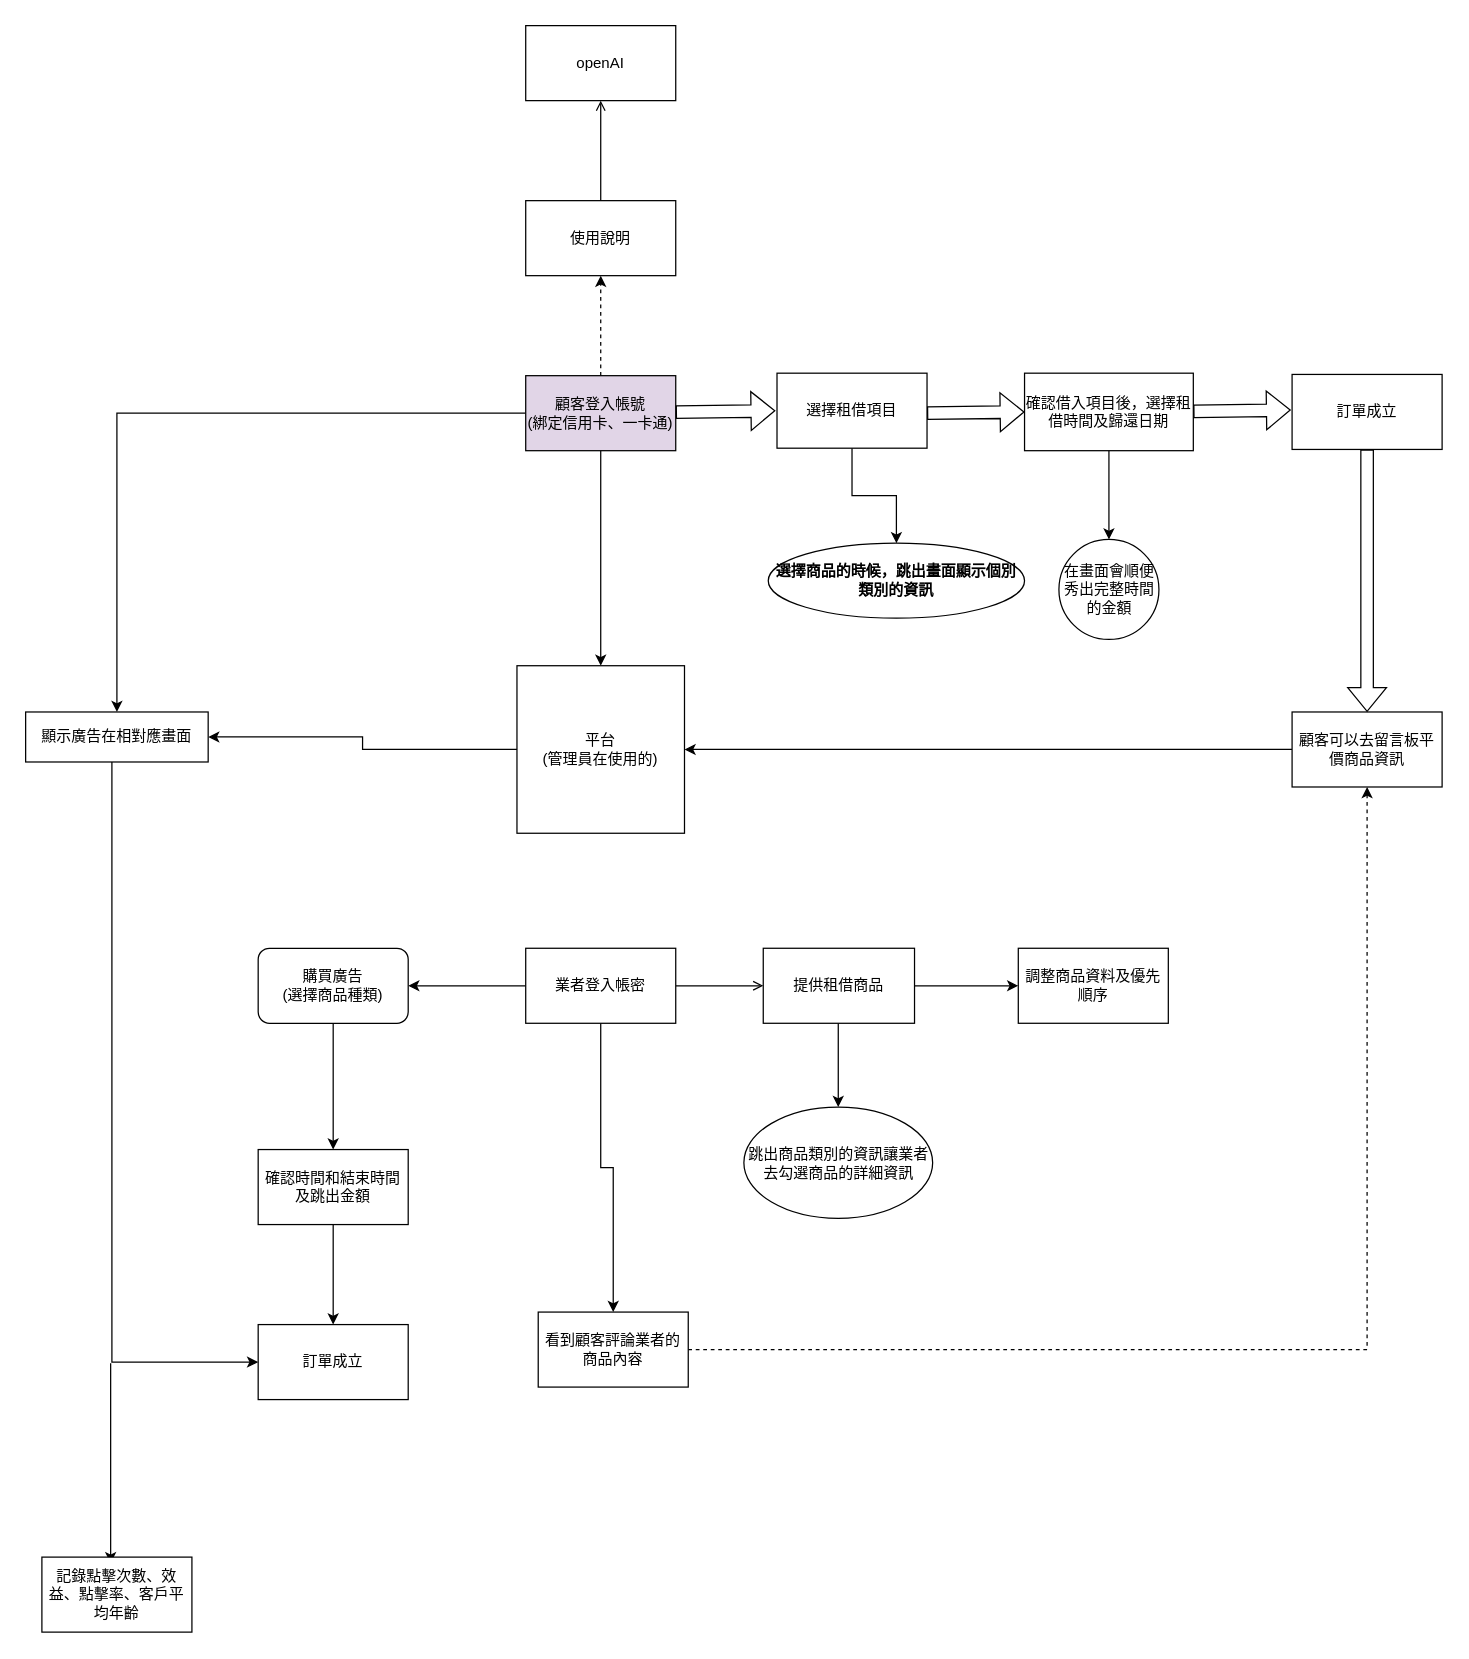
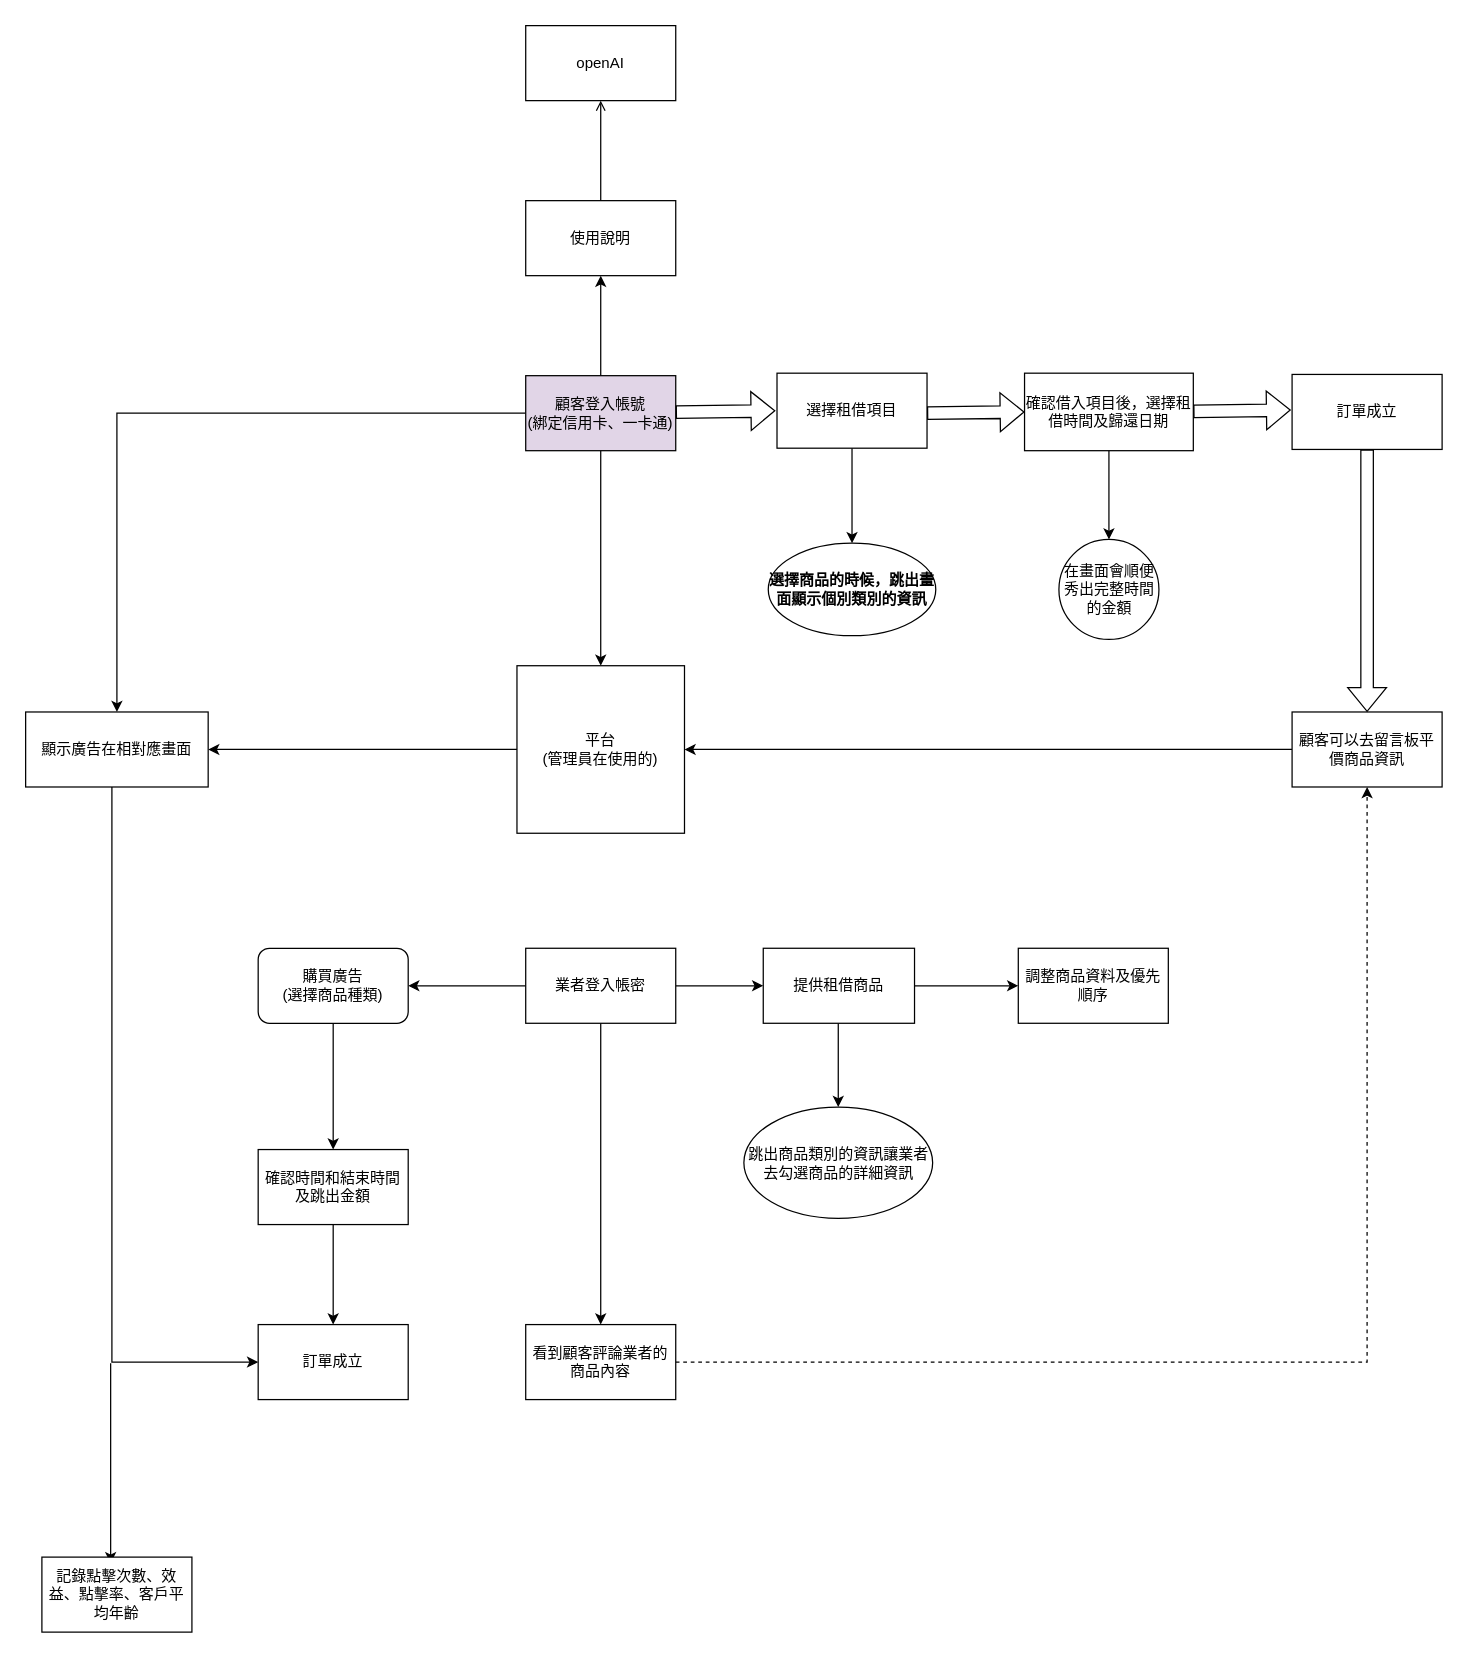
- <mxCell id="4" value="" style="edgeStyle=orthogonalEdgeStyle;rounded=0;orthogonalLoop=1;jettySize=auto;html=1;fontColor=default;dashed=1;" parent="1" source="5" target="37" edge="1"><mxGeometry relative="1" as="geometry" /></mxCell>
+ <mxCell id="4" value="" style="edgeStyle=orthogonalEdgeStyle;rounded=0;orthogonalLoop=1;jettySize=auto;html=1;fontColor=default;" parent="1" source="5" target="37" edge="1"><mxGeometry relative="1" as="geometry" /></mxCell>
- <mxCell id="9" value="&lt;b&gt;選擇商品的時候，跳出畫面顯示個別類別的資訊&lt;/b&gt;" style="ellipse;whiteSpace=wrap;html=1;rounded=0;fontColor=default;labelBackgroundColor=none;" parent="1" vertex="1"><mxGeometry x="614" y="434" width="205" height="60" as="geometry" /></mxCell>
+ <mxCell id="9" value="&lt;b&gt;選擇商品的時候，跳出畫面顯示個別類別的資訊&lt;/b&gt;" style="ellipse;whiteSpace=wrap;html=1;rounded=0;fontColor=default;labelBackgroundColor=none;" parent="1" vertex="1"><mxGeometry x="614" y="434" width="134" height="74" as="geometry" /></mxCell>
- <mxCell id="35" value="顯示廣告在相對應畫面" style="whiteSpace=wrap;html=1;labelBackgroundColor=none;" parent="1" vertex="1"><mxGeometry x="20" y="569" width="146" height="40" as="geometry" /></mxCell>
+ <mxCell id="35" value="顯示廣告在相對應畫面" style="whiteSpace=wrap;html=1;labelBackgroundColor=none;" parent="1" vertex="1"><mxGeometry x="20" y="569" width="146" height="60" as="geometry" /></mxCell>
- <mxCell id="18" value="" style="edgeStyle=orthogonalEdgeStyle;rounded=0;orthogonalLoop=1;jettySize=auto;html=1;fontColor=default;endArrow=open;" parent="1" source="21" target="24" edge="1"><mxGeometry relative="1" as="geometry" /></mxCell>
+ <mxCell id="18" value="" style="edgeStyle=orthogonalEdgeStyle;rounded=0;orthogonalLoop=1;jettySize=auto;html=1;fontColor=default;" parent="1" source="21" target="24" edge="1"><mxGeometry relative="1" as="geometry" /></mxCell>
- <mxCell id="42" value="看到顧客評論業者的商品內容" style="whiteSpace=wrap;html=1;rounded=0;labelBackgroundColor=none;fontColor=default;" parent="1" vertex="1"><mxGeometry x="430" y="1049" width="120" height="60" as="geometry" /></mxCell>
+ <mxCell id="42" value="看到顧客評論業者的商品內容" style="whiteSpace=wrap;html=1;rounded=0;labelBackgroundColor=none;fontColor=default;" parent="1" vertex="1"><mxGeometry x="420" y="1059" width="120" height="60" as="geometry" /></mxCell>
